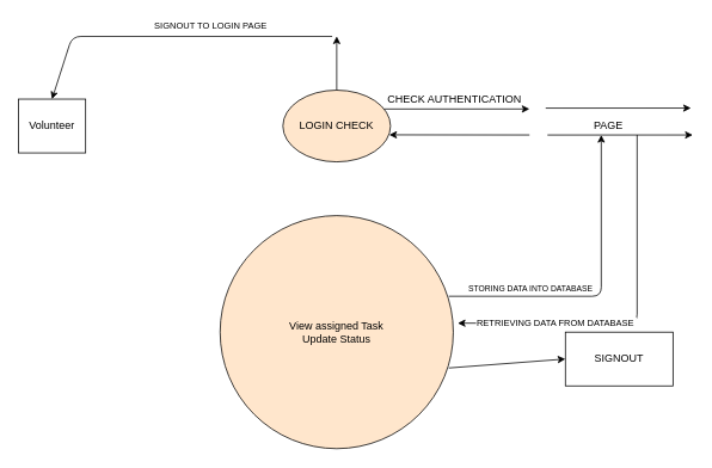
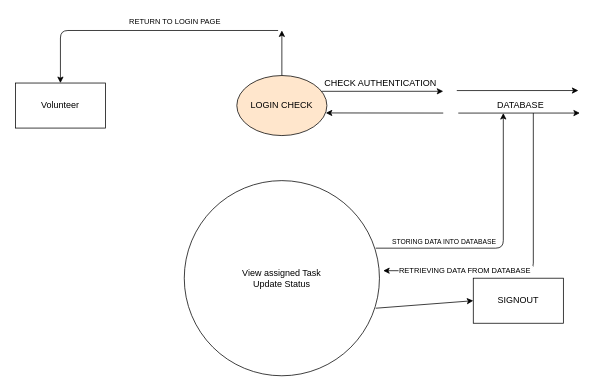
- <mxCell id="19" value="SIGNOUT TO LOGIN PAGE" style="text;html=1;resizable=0;points=[];autosize=1;align=left;verticalAlign=top;spacingTop=-4;fontSize=10;" parent="1" vertex="1"><mxGeometry x="170" y="20" width="140" height="10" as="geometry" /></mxCell>
+ <mxCell id="19" value="RETURN TO LOGIN PAGE" style="text;html=1;resizable=0;points=[];autosize=1;align=left;verticalAlign=top;spacingTop=-4;fontSize=10;" parent="1" vertex="1"><mxGeometry x="170" y="20" width="140" height="10" as="geometry" /></mxCell>
- <mxCell id="2" value="Volunteer" style="rounded=0;whiteSpace=wrap;html=1;" parent="1" vertex="1"><mxGeometry x="20" y="110" width="75" height="60" as="geometry" /></mxCell>
+ <mxCell id="2" value="Volunteer" style="rounded=0;whiteSpace=wrap;html=1;" parent="1" vertex="1"><mxGeometry x="20" y="110" width="120" height="60" as="geometry" /></mxCell>
- <mxCell id="18" value="PAGE" style="text;html=1;resizable=0;points=[];autosize=1;align=left;verticalAlign=top;spacingTop=-4;direction=south;" parent="1" vertex="1"><mxGeometry x="660" y="130" width="20" height="80" as="geometry" /></mxCell>
+ <mxCell id="18" value="DATABASE" style="text;html=1;resizable=0;points=[];autosize=1;align=left;verticalAlign=top;spacingTop=-4;direction=south;" parent="1" vertex="1"><mxGeometry x="660" y="130" width="20" height="80" as="geometry" /></mxCell>
- <mxCell id="3" value="View assigned Task&lt;br&gt;Update Status" style="ellipse;whiteSpace=wrap;html=1;aspect=fixed;fillColor=#ffe6cc;" parent="1" vertex="1"><mxGeometry x="245" y="240" width="260" height="260" as="geometry" /></mxCell>
+ <mxCell id="3" value="View assigned Task&lt;br&gt;Update Status" style="ellipse;whiteSpace=wrap;html=1;aspect=fixed;" parent="1" vertex="1"><mxGeometry x="245" y="240" width="260" height="260" as="geometry" /></mxCell>
